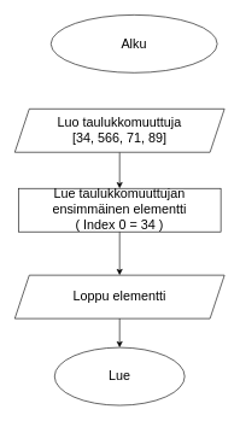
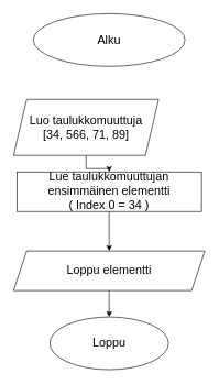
- <mxCell id="2" value="&lt;font style=&quot;font-size: 18px;&quot;&gt;Alku&lt;/font&gt;" style="ellipse;whiteSpace=wrap;html=1;" vertex="1" parent="1"><mxGeometry x="70" y="20" width="230" height="80" as="geometry" /></mxCell>
+ <mxCell id="2" value="&lt;font style=&quot;font-size: 18px;&quot;&gt;Alku&lt;/font&gt;" style="ellipse;whiteSpace=wrap;html=1;" vertex="1" parent="1"><mxGeometry x="50" y="20" width="230" height="80" as="geometry" /></mxCell>
- <mxCell id="4" value="Luo taulukkomuuttuja &lt;br&gt;[&lt;span&gt;34, 566, 71, 89]&lt;/span&gt;" style="shape=parallelogram;perimeter=parallelogramPerimeter;whiteSpace=wrap;html=1;fixedSize=1;fontSize=18;" vertex="1" parent="1"><mxGeometry x="20" y="150" width="290" height="60" as="geometry" /></mxCell>
+ <mxCell id="4" value="Luo taulukkomuuttuja &lt;br&gt;[&lt;span&gt;34, 566, 71, 89]&lt;/span&gt;" style="shape=parallelogram;perimeter=parallelogramPerimeter;whiteSpace=wrap;html=1;fixedSize=1;fontSize=18;" vertex="1" parent="1"><mxGeometry x="20" y="150" width="220" height="85" as="geometry" /></mxCell>
- <mxCell id="9" value="Lue" style="ellipse;whiteSpace=wrap;html=1;fontSize=18;" vertex="1" parent="1"><mxGeometry x="75" y="480" width="180" height="80" as="geometry" /></mxCell>
+ <mxCell id="9" value="Loppu" style="ellipse;whiteSpace=wrap;html=1;fontSize=18;" vertex="1" parent="1"><mxGeometry x="75" y="480" width="180" height="80" as="geometry" /></mxCell>
